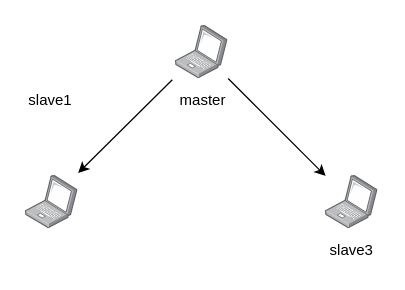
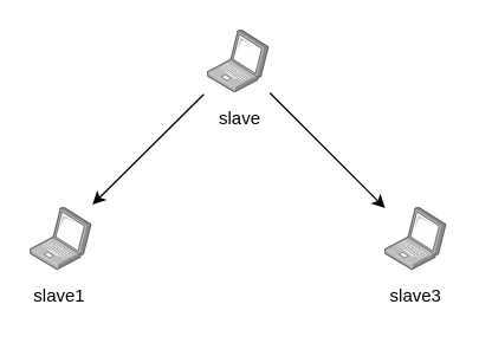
- <mxCell id="8" value="slave1" style="text;html=1;strokeColor=none;fillColor=none;align=center;verticalAlign=middle;whiteSpace=wrap;rounded=0;" vertex="1" parent="1"><mxGeometry x="20" y="70" width="40" height="20" as="geometry" /></mxCell>
+ <mxCell id="8" value="slave1" style="text;html=1;strokeColor=none;fillColor=none;align=center;verticalAlign=middle;whiteSpace=wrap;rounded=0;" vertex="1" parent="1"><mxGeometry x="20" y="190" width="40" height="20" as="geometry" /></mxCell>
- <mxCell id="7" value="master" style="text;html=1;strokeColor=none;fillColor=none;align=center;verticalAlign=middle;whiteSpace=wrap;rounded=0;" vertex="1" parent="1"><mxGeometry x="142" y="70" width="40" height="20" as="geometry" /></mxCell>
+ <mxCell id="7" value="slave" style="text;html=1;strokeColor=none;fillColor=none;align=center;verticalAlign=middle;whiteSpace=wrap;rounded=0;" vertex="1" parent="1"><mxGeometry x="142" y="70" width="40" height="20" as="geometry" /></mxCell>
